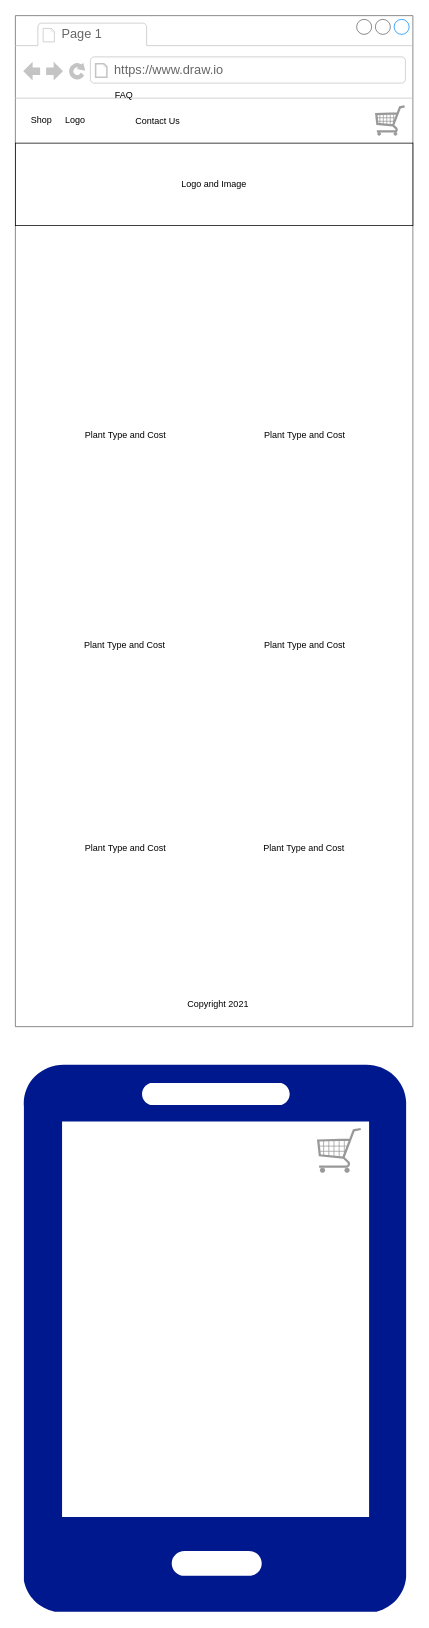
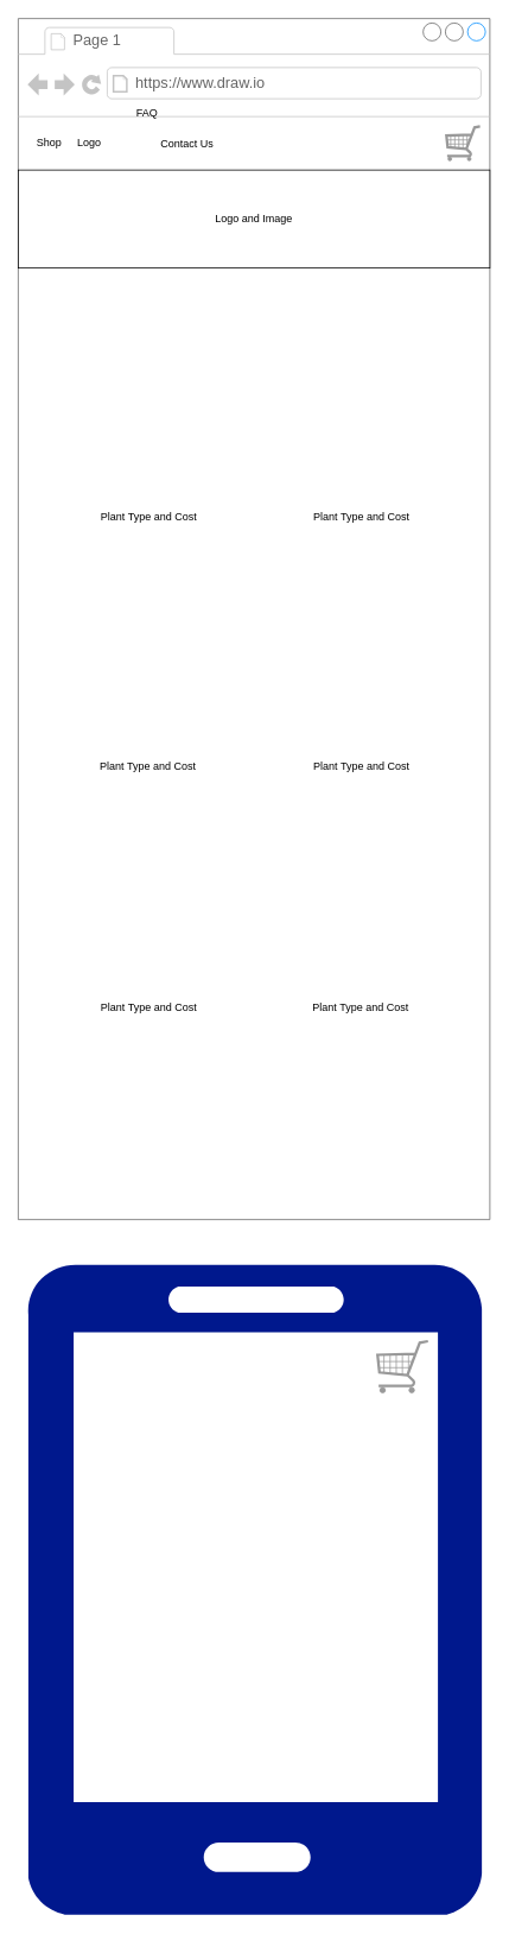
- <mxCell id="16" value="Copyright 2021" style="text;html=1;strokeColor=none;fillColor=none;align=center;verticalAlign=middle;whiteSpace=wrap;rounded=0;" parent="2" vertex="1"><mxGeometry x="174.63" y="1308" width="190.75" height="20" as="geometry" /></mxCell>
